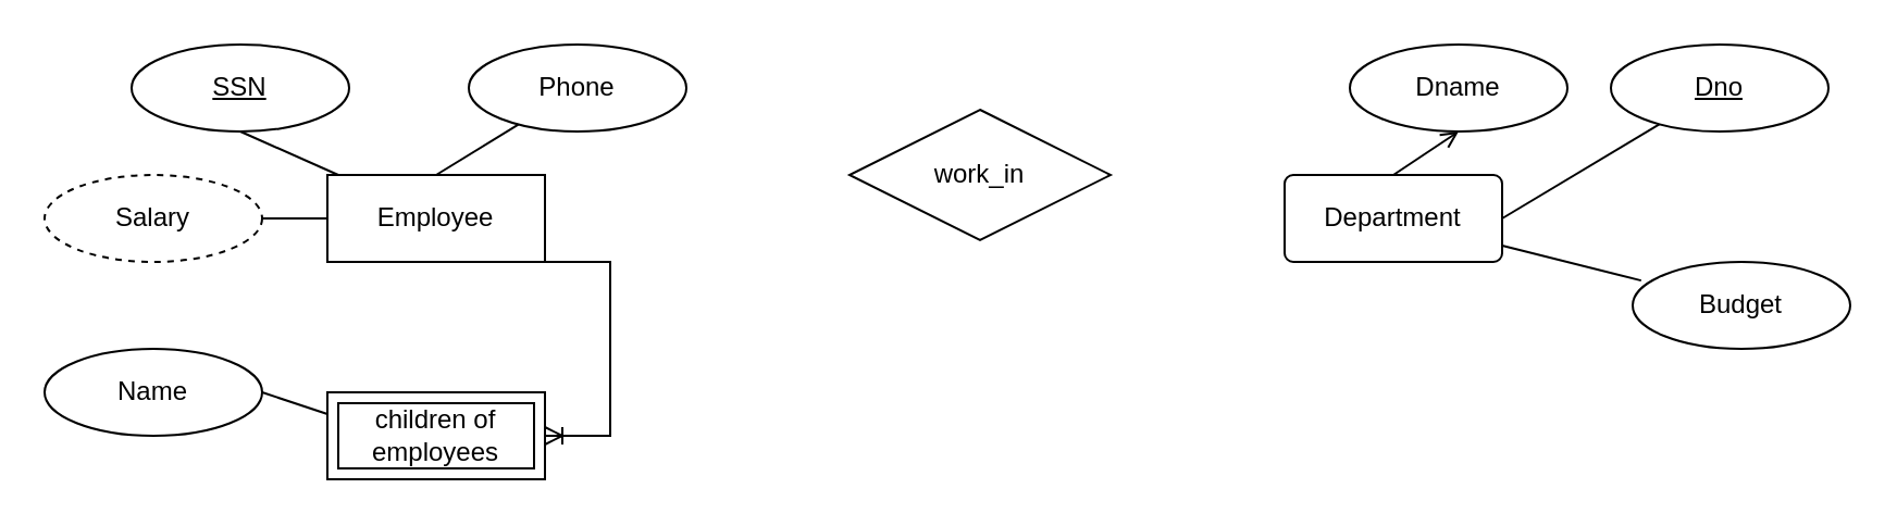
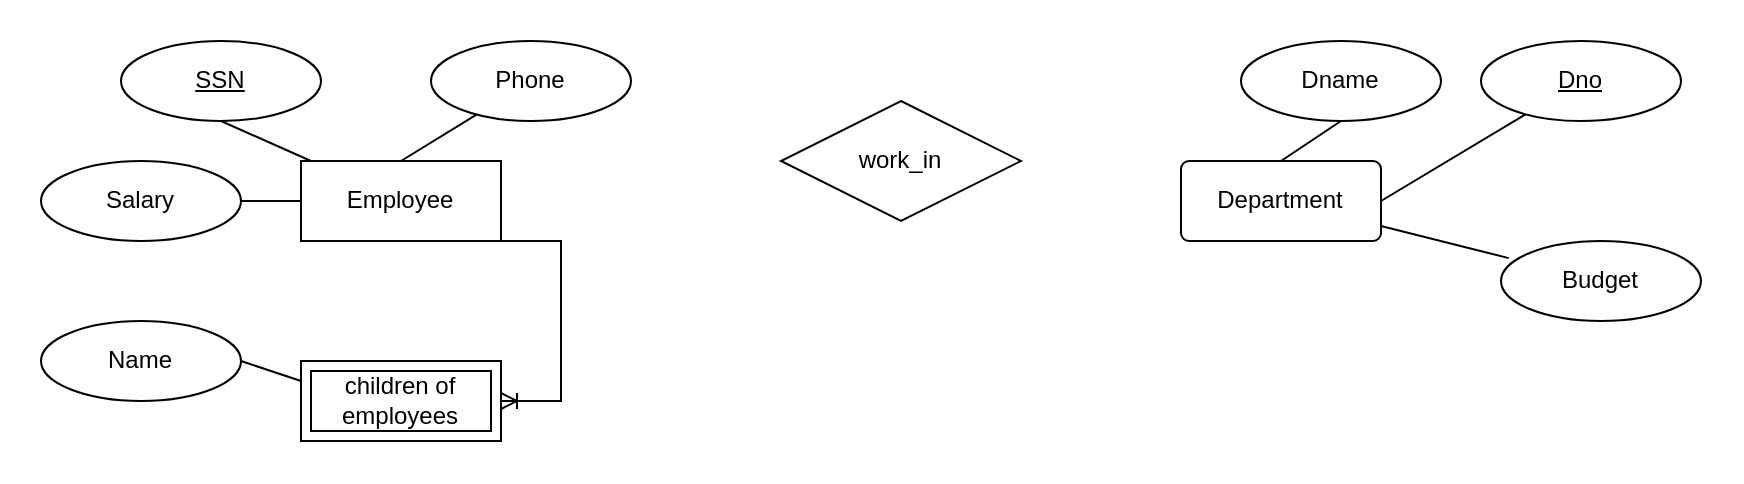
- <mxCell id="14" value="" style="endArrow=open;html=1;rounded=0;exitX=0.5;exitY=0;exitDx=0;exitDy=0;entryX=0.5;entryY=1;entryDx=0;entryDy=0;" edge="1" parent="1" source="4" target="7"><mxGeometry relative="1" as="geometry"><mxPoint x="550" y="170" as="sourcePoint" /><mxPoint x="690" y="50" as="targetPoint" /></mxGeometry></mxCell>
+ <mxCell id="14" value="" style="endArrow=none;html=1;rounded=0;exitX=0.5;exitY=0;exitDx=0;exitDy=0;entryX=0.5;entryY=1;entryDx=0;entryDy=0;" edge="1" parent="1" source="4" target="7"><mxGeometry relative="1" as="geometry"><mxPoint x="550" y="170" as="sourcePoint" /><mxPoint x="690" y="50" as="targetPoint" /></mxGeometry></mxCell>
- <mxCell id="10" value="Salary" style="ellipse;whiteSpace=wrap;html=1;align=center;dashed=1;" vertex="1" parent="1"><mxGeometry x="20" y="80" width="100" height="40" as="geometry" /></mxCell>
+ <mxCell id="10" value="Salary" style="ellipse;whiteSpace=wrap;html=1;align=center;" vertex="1" parent="1"><mxGeometry x="20" y="80" width="100" height="40" as="geometry" /></mxCell>
